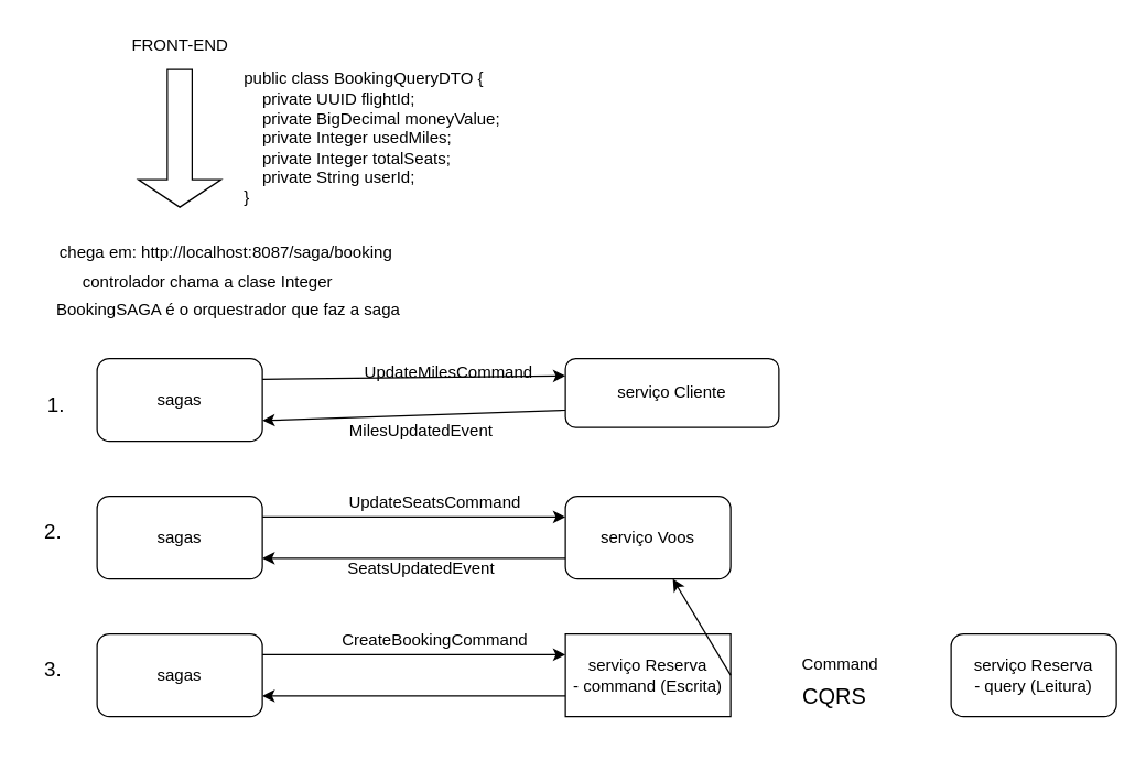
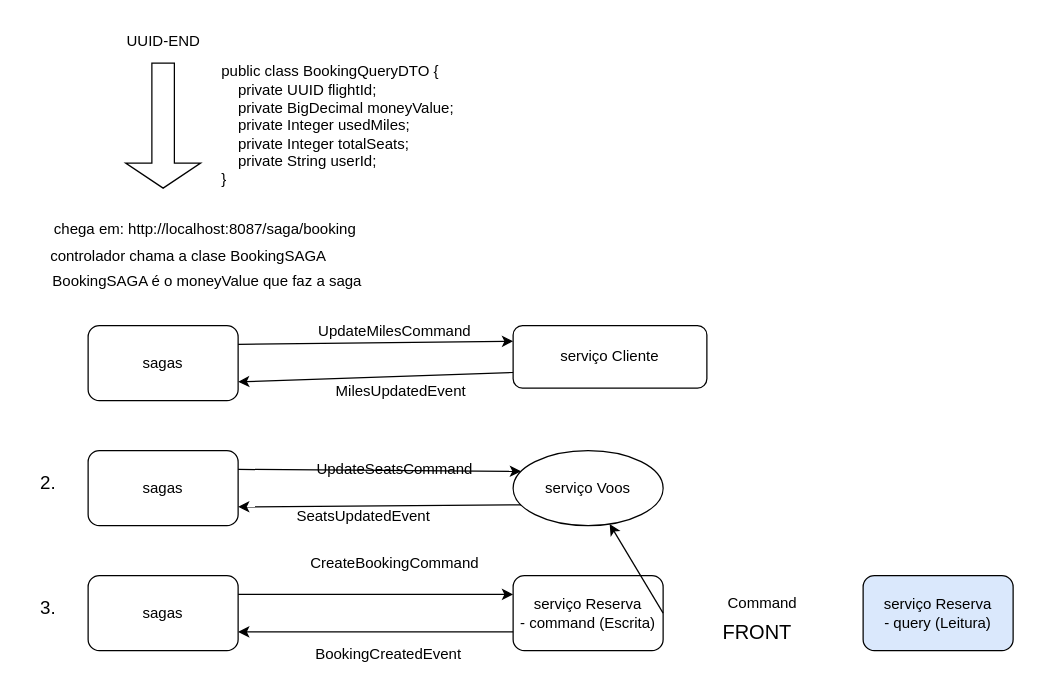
- <mxCell id="4" value="FRONT-END&lt;div&gt;&lt;br&gt;&lt;/div&gt;" style="text;html=1;align=center;verticalAlign=middle;resizable=0;points=[];autosize=1;strokeColor=none;fillColor=none;" parent="1" vertex="1"><mxGeometry x="85" y="20" width="90" height="40" as="geometry" /></mxCell>
+ <mxCell id="4" value="UUID-END&lt;div&gt;&lt;br&gt;&lt;/div&gt;" style="text;html=1;align=center;verticalAlign=middle;resizable=0;points=[];autosize=1;strokeColor=none;fillColor=none;" parent="1" vertex="1"><mxGeometry x="85" y="20" width="90" height="40" as="geometry" /></mxCell>
- <mxCell id="7" value="controlador chama a clase&amp;nbsp;Integer" style="text;html=1;align=center;verticalAlign=middle;resizable=0;points=[];autosize=1;strokeColor=none;fillColor=none;" vertex="1" parent="1"><mxGeometry y="190" width="240" height="30" as="geometry" x="30" /></mxCell>
+ <mxCell id="7" value="controlador chama a clase&amp;nbsp;BookingSAGA" style="text;html=1;align=center;verticalAlign=middle;resizable=0;points=[];autosize=1;strokeColor=none;fillColor=none;" vertex="1" parent="1"><mxGeometry y="190" width="240" height="30" as="geometry" x="30" /></mxCell>
- <mxCell id="8" value="BookingSAGA é o orquestrador que faz a saga" style="text;html=1;align=center;verticalAlign=middle;resizable=0;points=[];autosize=1;strokeColor=none;fillColor=none;" vertex="1" parent="1"><mxGeometry y="210" width="270" height="30" as="geometry" x="30" /></mxCell>
+ <mxCell id="8" value="BookingSAGA é o moneyValue que faz a saga" style="text;html=1;align=center;verticalAlign=middle;resizable=0;points=[];autosize=1;strokeColor=none;fillColor=none;" vertex="1" parent="1"><mxGeometry y="210" width="270" height="30" as="geometry" x="30" /></mxCell>
- <mxCell id="11" value="UpdateMilesCommand" style="text;html=1;align=center;verticalAlign=middle;resizable=0;points=[];autosize=1;strokeColor=none;fillColor=none;" vertex="1" parent="1"><mxGeometry x="250" y="255" width="150" height="30" as="geometry" /></mxCell>
+ <mxCell id="11" value="UpdateMilesCommand" style="text;html=1;align=center;verticalAlign=middle;resizable=0;points=[];autosize=1;strokeColor=none;fillColor=none;" vertex="1" parent="1"><mxGeometry x="240" y="250" width="150" height="30" as="geometry" /></mxCell>
- <mxCell id="14" value="&lt;font style=&quot;font-size: 15px;&quot;&gt;1.&lt;/font&gt;" style="text;html=1;align=center;verticalAlign=middle;resizable=0;points=[];autosize=1;strokeColor=none;fillColor=none;" vertex="1" parent="1"><mxGeometry x="20" y="278" width="40" height="30" as="geometry" /></mxCell>
- <mxCell id="13" value="MilesUpdatedEvent" style="text;html=1;align=center;verticalAlign=middle;resizable=0;points=[];autosize=1;strokeColor=none;fillColor=none;" vertex="1" parent="1"><mxGeometry x="240" y="298" width="130" height="30" as="geometry" /></mxCell>
+ <mxCell id="13" value="MilesUpdatedEvent" style="text;html=1;align=center;verticalAlign=middle;resizable=0;points=[];autosize=1;strokeColor=none;fillColor=none;" vertex="1" parent="1"><mxGeometry x="255" y="298" width="130" height="30" as="geometry" /></mxCell>
- <mxCell id="18" value="UpdateSeatsCommand" style="text;html=1;align=center;verticalAlign=middle;resizable=0;points=[];autosize=1;strokeColor=none;fillColor=none;" vertex="1" parent="1"><mxGeometry x="240" y="350" width="150" height="30" as="geometry" /></mxCell>
+ <mxCell id="18" value="UpdateSeatsCommand" style="text;html=1;align=center;verticalAlign=middle;resizable=0;points=[];autosize=1;strokeColor=none;fillColor=none;" vertex="1" parent="1"><mxGeometry x="240" y="360" width="150" height="30" as="geometry" /></mxCell>
- <mxCell id="16" value="serviço Voos" style="rounded=1;whiteSpace=wrap;html=1;" vertex="1" parent="1"><mxGeometry x="410" y="360" width="120" height="60" as="geometry" /></mxCell>
+ <mxCell id="16" value="serviço Voos" style="ellipse;whiteSpace=wrap;html=1;" vertex="1" parent="1"><mxGeometry x="410" y="360" width="120" height="60" as="geometry" /></mxCell>
- <mxCell id="20" value="SeatsUpdatedEvent" style="text;html=1;align=center;verticalAlign=middle;resizable=0;points=[];autosize=1;strokeColor=none;fillColor=none;" vertex="1" parent="1"><mxGeometry x="240" y="398" width="130" height="30" as="geometry" /></mxCell>
+ <mxCell id="20" value="SeatsUpdatedEvent" style="text;html=1;align=center;verticalAlign=middle;resizable=0;points=[];autosize=1;strokeColor=none;fillColor=none;" vertex="1" parent="1"><mxGeometry x="225" y="398" width="130" height="30" as="geometry" /></mxCell>
- <mxCell id="24" value="CreateBookingCommand" style="text;html=1;align=center;verticalAlign=middle;resizable=0;points=[];autosize=1;strokeColor=none;fillColor=none;" vertex="1" parent="1"><mxGeometry x="235" y="450" width="160" height="30" as="geometry" /></mxCell>
+ <mxCell id="24" value="CreateBookingCommand" style="text;html=1;align=center;verticalAlign=middle;resizable=0;points=[];autosize=1;strokeColor=none;fillColor=none;" vertex="1" parent="1"><mxGeometry x="235" y="435" width="160" height="30" as="geometry" /></mxCell>
- <mxCell id="22" value="serviço Reserva&lt;div&gt;- command (Escrita)&lt;/div&gt;" style="whiteSpace=wrap;html=1;rounded=0;" vertex="1" parent="1"><mxGeometry x="410" y="460" width="120" height="60" as="geometry" /></mxCell>
+ <mxCell id="22" value="serviço Reserva&lt;div&gt;- command (Escrita)&lt;/div&gt;" style="rounded=1;whiteSpace=wrap;html=1;" vertex="1" parent="1"><mxGeometry x="410" y="460" width="120" height="60" as="geometry" /></mxCell>
- <mxCell id="29" value="serviço Reserva&lt;div&gt;- query (Leitura)&lt;/div&gt;" style="rounded=1;whiteSpace=wrap;html=1;" vertex="1" parent="1"><mxGeometry x="690" y="460" width="120" height="60" as="geometry" /></mxCell>
+ <mxCell id="29" value="serviço Reserva&lt;div&gt;- query (Leitura)&lt;/div&gt;" style="rounded=1;whiteSpace=wrap;html=1;fillColor=#dae8fc;" vertex="1" parent="1"><mxGeometry x="690" y="460" width="120" height="60" as="geometry" /></mxCell>
- <mxCell id="32" value="&lt;font style=&quot;font-size: 16px;&quot;&gt;CQRS&lt;/font&gt;" style="text;html=1;align=center;verticalAlign=middle;resizable=0;points=[];autosize=1;strokeColor=none;fillColor=none;" vertex="1" parent="1"><mxGeometry x="570" y="490" width="70" height="30" as="geometry" /></mxCell>
+ <mxCell id="32" value="&lt;font style=&quot;font-size: 16px;&quot;&gt;FRONT&lt;/font&gt;" style="text;html=1;align=center;verticalAlign=middle;resizable=0;points=[];autosize=1;strokeColor=none;fillColor=none;" vertex="1" parent="1"><mxGeometry x="570" y="490" width="70" height="30" as="geometry" /></mxCell>
+ <mxCell id="28" value="BookingCreatedEvent" style="text;html=1;align=center;verticalAlign=middle;resizable=0;points=[];autosize=1;strokeColor=none;fillColor=none;" vertex="1" parent="1"><mxGeometry x="240" y="508" width="140" height="30" as="geometry" /></mxCell>
